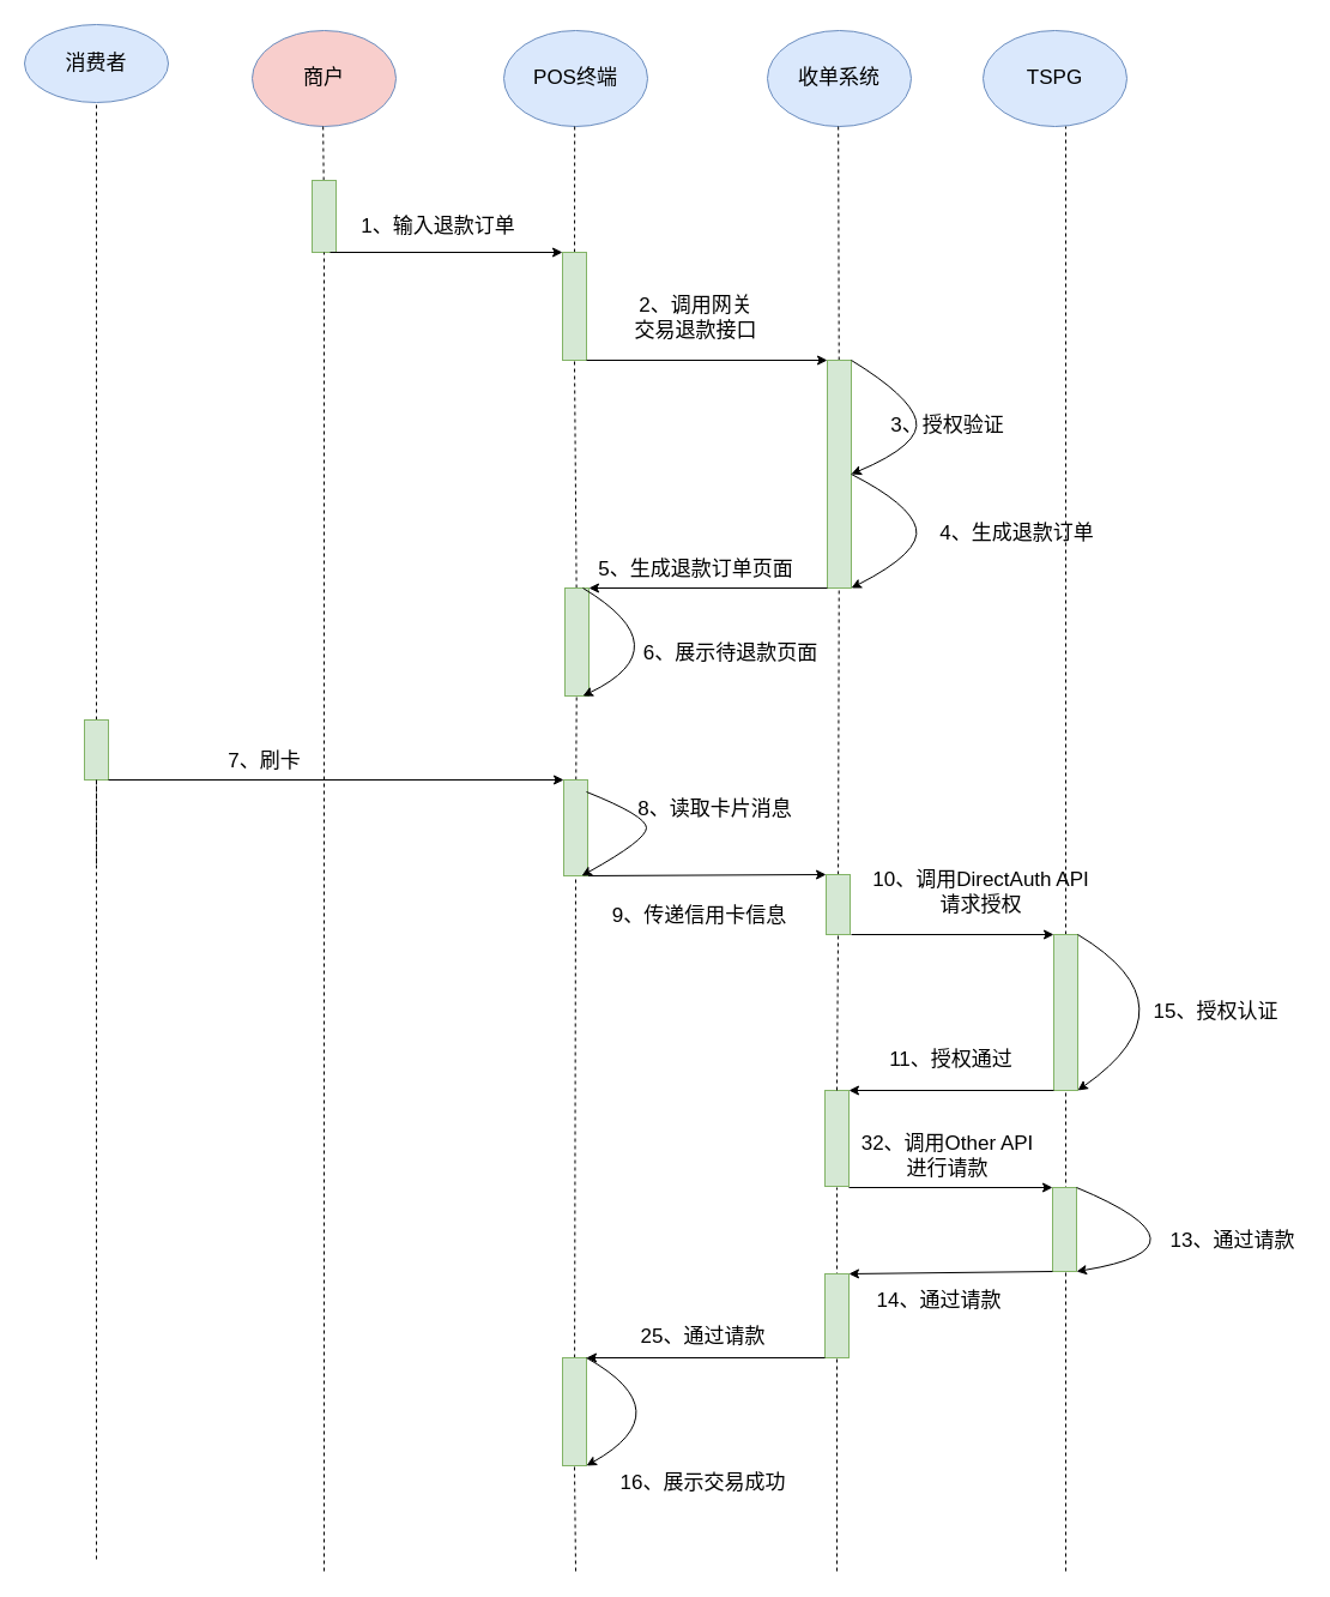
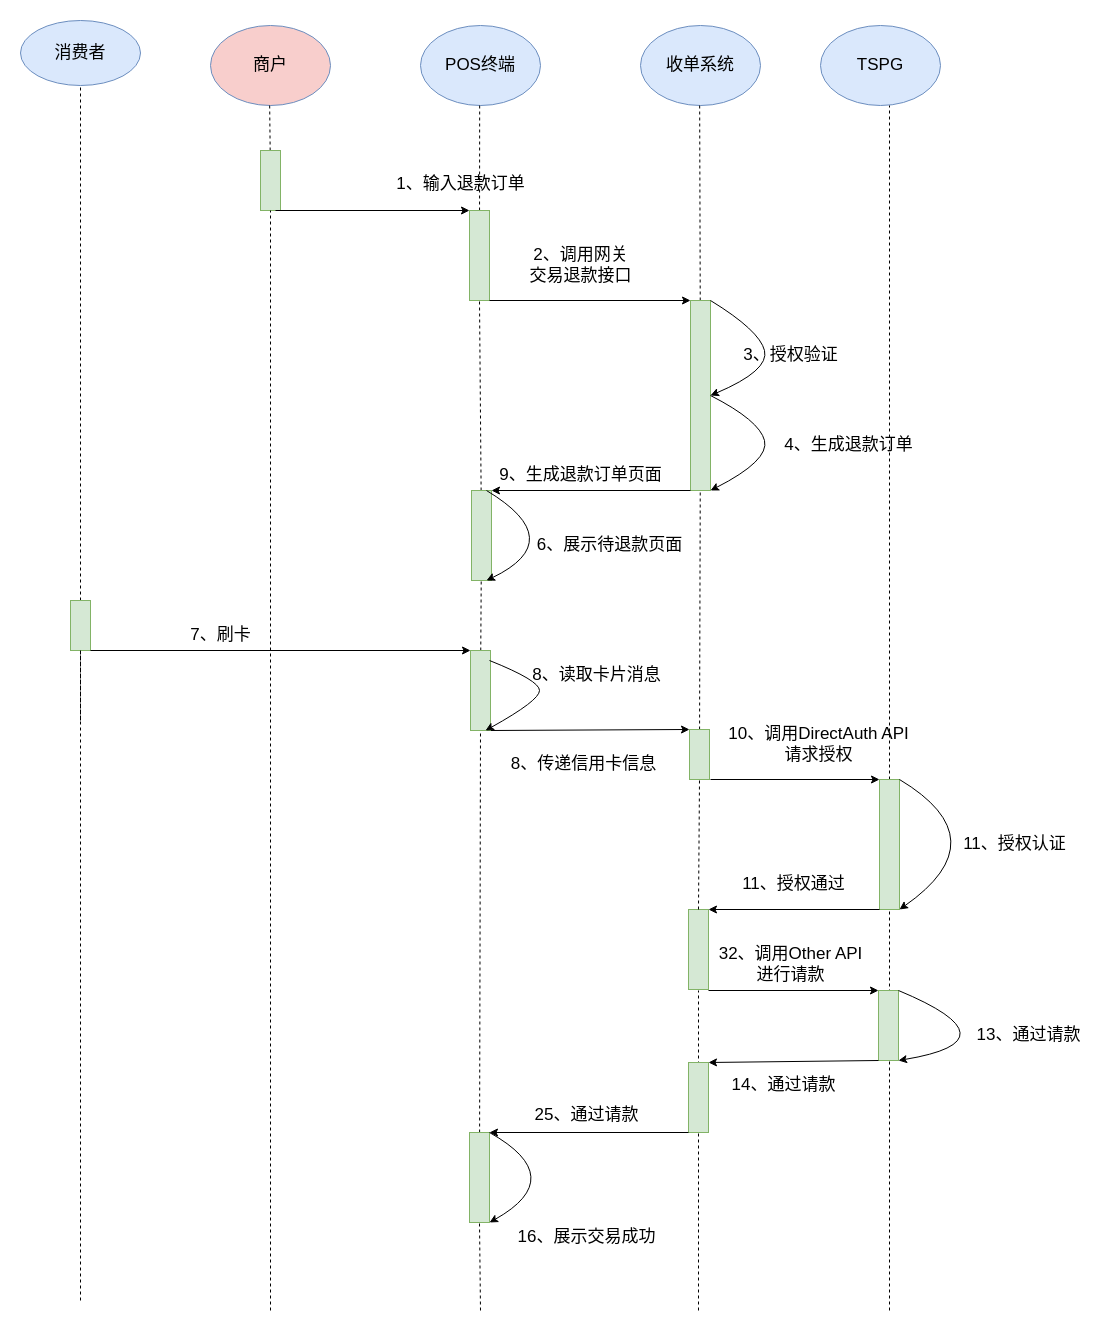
- <mxCell id="18" value="&lt;div&gt;1、输入退款订单&lt;/div&gt;" style="text;html=1;align=center;verticalAlign=middle;resizable=0;points=[];autosize=1;fontSize=17;" vertex="1" parent="1"><mxGeometry x="295" y="174" width="140" height="30" as="geometry" /></mxCell>
+ <mxCell id="18" value="&lt;div&gt;1、输入退款订单&lt;/div&gt;" style="text;html=1;align=center;verticalAlign=middle;resizable=0;points=[];autosize=1;fontSize=17;" vertex="1" parent="1"><mxGeometry x="390" y="169" width="140" height="30" as="geometry" /></mxCell>
- <mxCell id="51" value="5、生成退款订单页面" style="text;html=1;align=center;verticalAlign=middle;resizable=0;points=[];autosize=1;fontSize=17;labelBackgroundColor=none;" vertex="1" parent="1"><mxGeometry x="490" y="460" width="180" height="30" as="geometry" /></mxCell>
+ <mxCell id="51" value="9、生成退款订单页面" style="text;html=1;align=center;verticalAlign=middle;resizable=0;points=[];autosize=1;fontSize=17;labelBackgroundColor=none;" vertex="1" parent="1"><mxGeometry x="490" y="460" width="180" height="30" as="geometry" /></mxCell>
- <mxCell id="57" value="9、传递信用卡信息" style="text;html=1;align=center;verticalAlign=middle;resizable=0;points=[];autosize=1;fontSize=17;labelBackgroundColor=none;" vertex="1" parent="1"><mxGeometry x="503" y="749" width="160" height="30" as="geometry" /></mxCell>
+ <mxCell id="57" value="8、传递信用卡信息" style="text;html=1;align=center;verticalAlign=middle;resizable=0;points=[];autosize=1;fontSize=17;labelBackgroundColor=none;" vertex="1" parent="1"><mxGeometry x="503" y="749" width="160" height="30" as="geometry" /></mxCell>
- <mxCell id="25" value="&lt;div&gt;15、授权认证&lt;/div&gt;" style="text;html=1;align=center;verticalAlign=middle;resizable=0;points=[];autosize=1;fontSize=17;labelBackgroundColor=#ffffff;" vertex="1" parent="1"><mxGeometry x="954" y="829" width="120" height="30" as="geometry" /></mxCell>
+ <mxCell id="25" value="&lt;div&gt;11、授权认证&lt;/div&gt;" style="text;html=1;align=center;verticalAlign=middle;resizable=0;points=[];autosize=1;fontSize=17;labelBackgroundColor=#ffffff;" vertex="1" parent="1"><mxGeometry x="954" y="829" width="120" height="30" as="geometry" /></mxCell>
